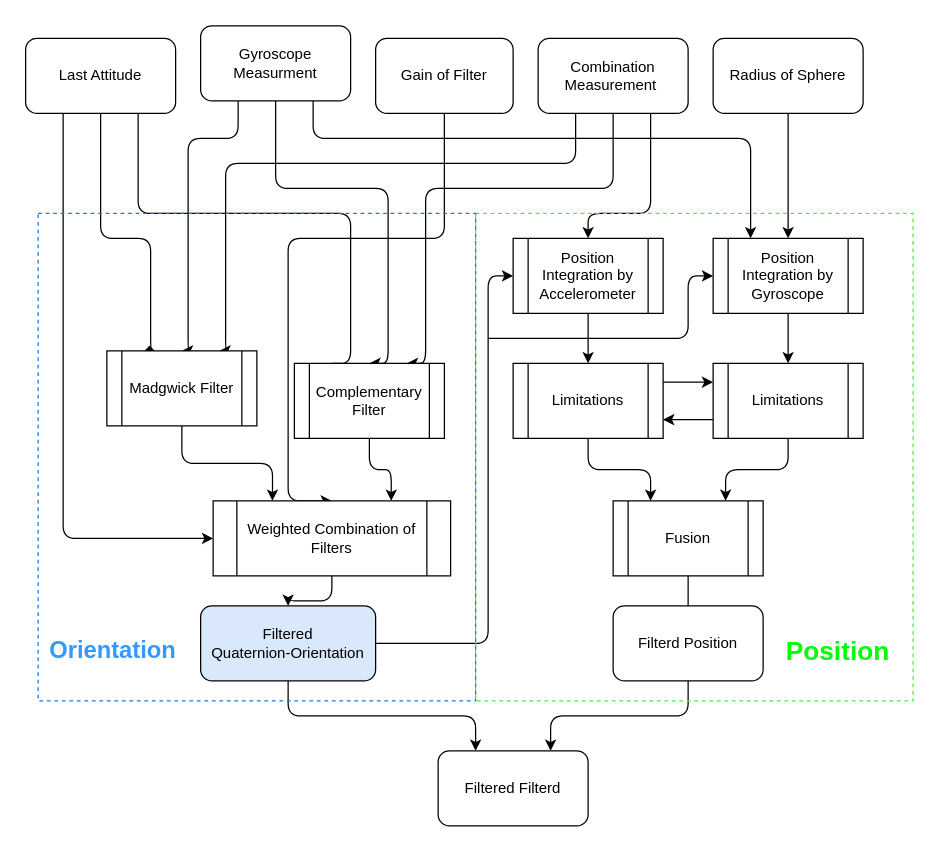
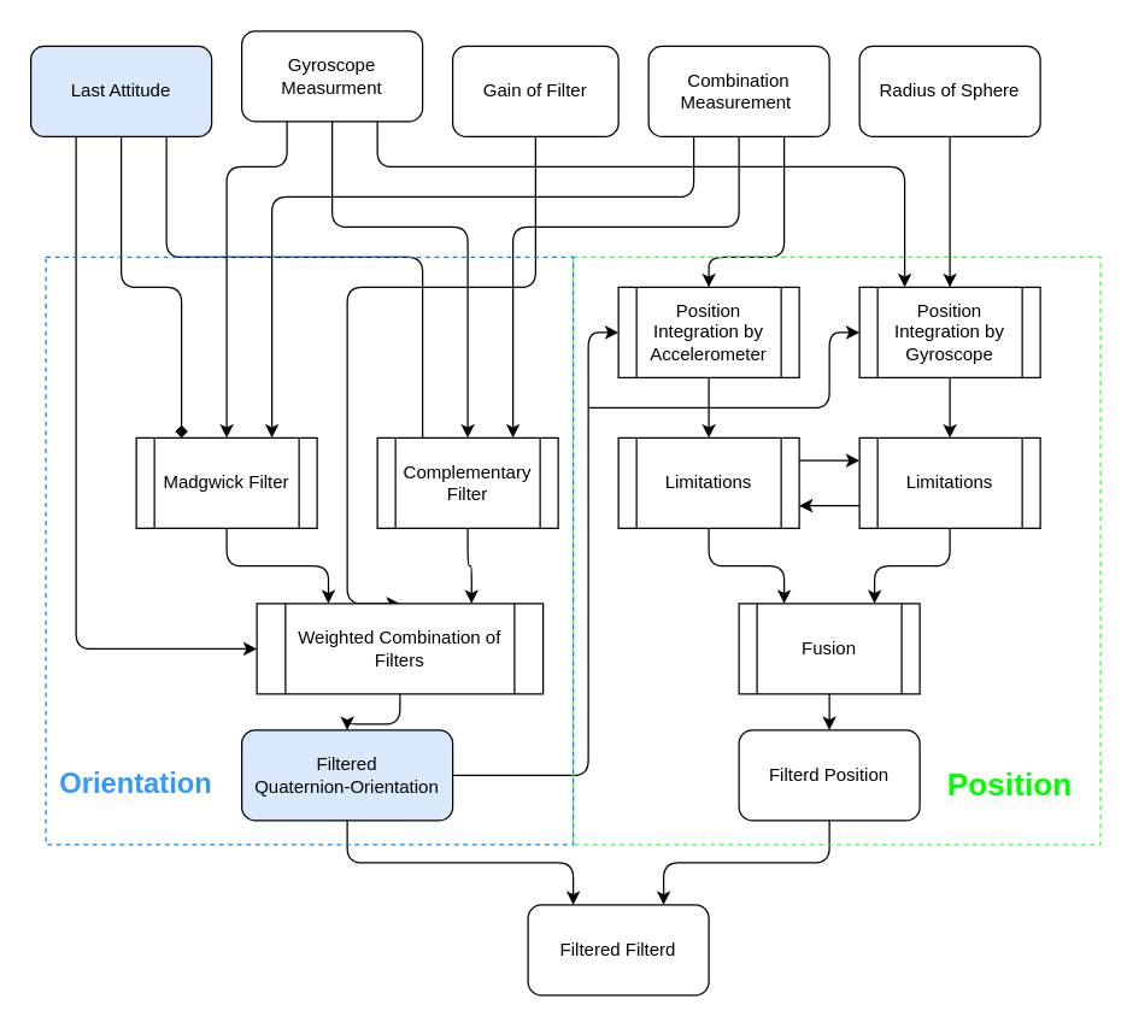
- <mxCell id="13" value="Last Attitude" style="rounded=1;whiteSpace=wrap;html=1;" parent="1" vertex="1"><mxGeometry x="20" y="30" width="120" height="60" as="geometry" /></mxCell>
+ <mxCell id="13" value="Last Attitude" style="rounded=1;whiteSpace=wrap;html=1;fillColor=#dae8fc;" parent="1" vertex="1"><mxGeometry x="20" y="30" width="120" height="60" as="geometry" /></mxCell>
- <mxCell id="27" value="Madgwick Filter" style="shape=process;whiteSpace=wrap;html=1;backgroundOutline=1;" vertex="1" parent="1"><mxGeometry x="85" y="280" width="120" height="60" as="geometry" /></mxCell>
+ <mxCell id="27" value="Madgwick Filter" style="shape=process;whiteSpace=wrap;html=1;backgroundOutline=1;" vertex="1" parent="1"><mxGeometry x="90" y="290" width="120" height="60" as="geometry" /></mxCell>
- <mxCell id="15" value="Complementary Filter" style="shape=process;whiteSpace=wrap;html=1;backgroundOutline=1;" parent="1" vertex="1"><mxGeometry x="235" y="290" width="120" height="60" as="geometry" /></mxCell>
+ <mxCell id="15" value="Complementary Filter" style="shape=process;whiteSpace=wrap;html=1;backgroundOutline=1;" parent="1" vertex="1"><mxGeometry x="250" y="290" width="120" height="60" as="geometry" /></mxCell>
- <mxCell id="41" style="edgeStyle=orthogonalEdgeStyle;rounded=1;orthogonalLoop=1;jettySize=auto;html=1;exitX=0.5;exitY=1;exitDx=0;exitDy=0;entryX=0.5;entryY=0;entryDx=0;entryDy=0;endArrow=none;" edge="1" parent="1" source="42" target="24"><mxGeometry relative="1" as="geometry" /></mxCell>
+ <mxCell id="41" style="edgeStyle=orthogonalEdgeStyle;rounded=1;orthogonalLoop=1;jettySize=auto;html=1;exitX=0.5;exitY=1;exitDx=0;exitDy=0;entryX=0.5;entryY=0;entryDx=0;entryDy=0;" edge="1" parent="1" source="42" target="24"><mxGeometry relative="1" as="geometry" /></mxCell>
